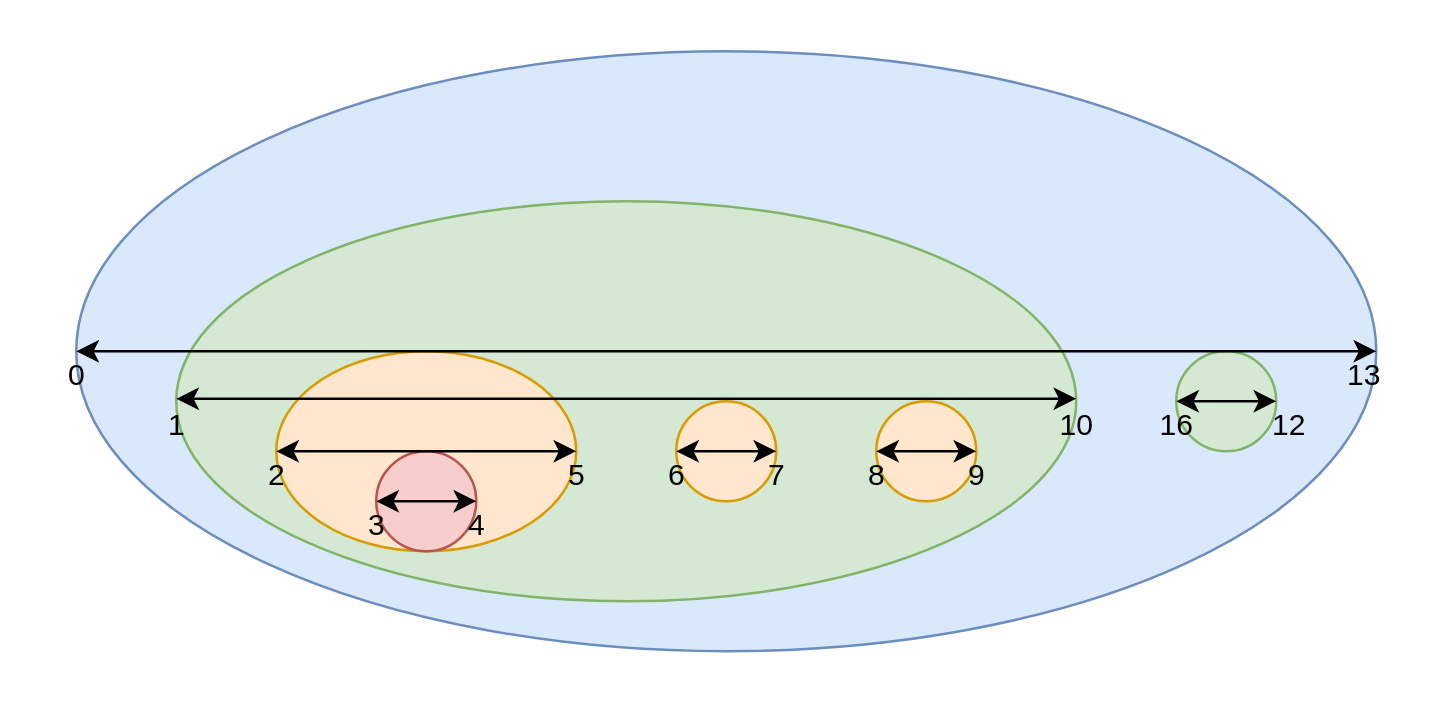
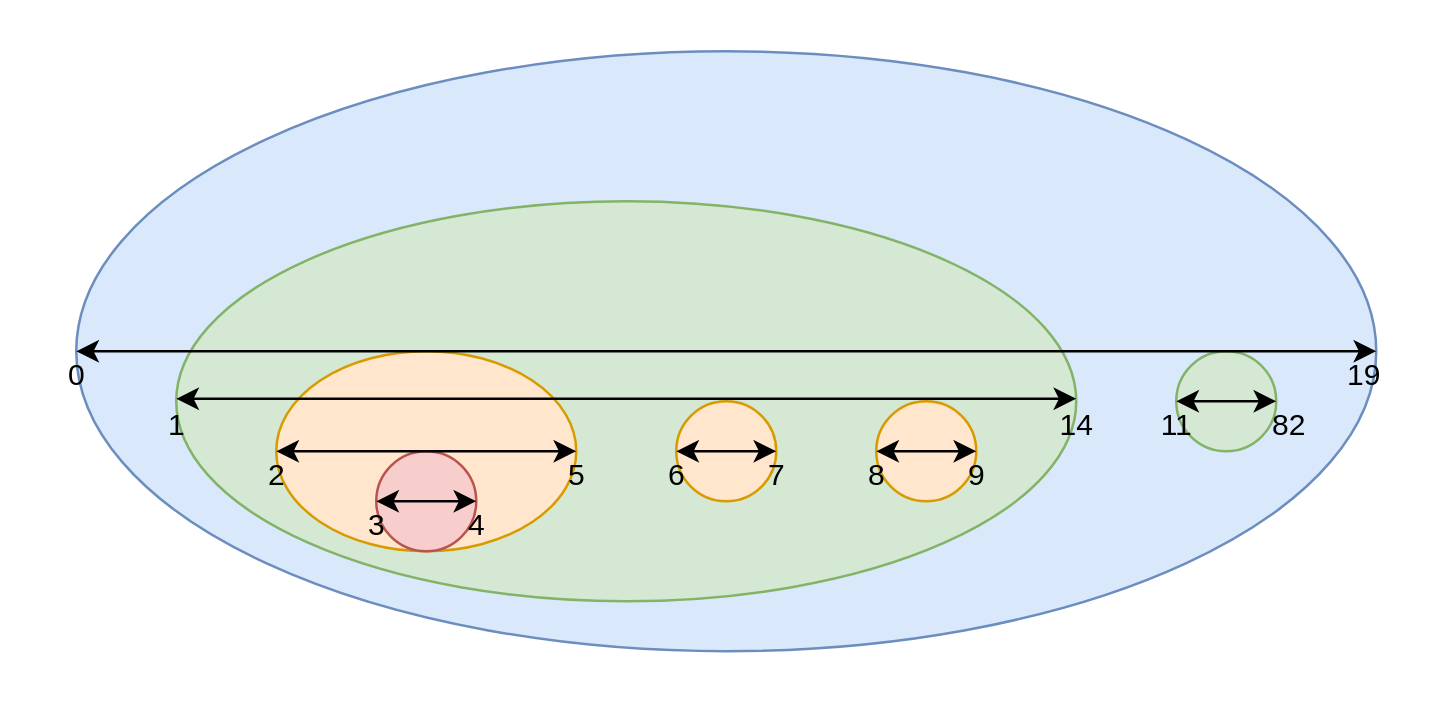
- <mxCell id="31" value="13" style="text;html=1;align=center;verticalAlign=middle;resizable=0;points=[];autosize=1;strokeColor=none;" vertex="1" parent="10"><mxGeometry x="510" width="30" height="20" as="geometry" /></mxCell>
+ <mxCell id="31" value="19" style="text;html=1;align=center;verticalAlign=middle;resizable=0;points=[];autosize=1;strokeColor=none;" vertex="1" parent="10"><mxGeometry x="510" width="30" height="20" as="geometry" /></mxCell>
- <mxCell id="28" value="10" style="text;html=1;align=center;verticalAlign=middle;resizable=0;points=[];autosize=1;strokeColor=none;" vertex="1" parent="10"><mxGeometry x="395" y="20" width="30" height="20" as="geometry" /></mxCell>
+ <mxCell id="28" value="14" style="text;html=1;align=center;verticalAlign=middle;resizable=0;points=[];autosize=1;strokeColor=none;" vertex="1" parent="10"><mxGeometry x="395" y="20" width="30" height="20" as="geometry" /></mxCell>
- <mxCell id="29" value="16" style="text;html=1;align=center;verticalAlign=middle;resizable=0;points=[];autosize=1;strokeColor=none;" vertex="1" parent="10"><mxGeometry x="435" y="20" width="30" height="20" as="geometry" /></mxCell>
+ <mxCell id="29" value="11" style="text;html=1;align=center;verticalAlign=middle;resizable=0;points=[];autosize=1;strokeColor=none;" vertex="1" parent="10"><mxGeometry x="435" y="20" width="30" height="20" as="geometry" /></mxCell>
- <mxCell id="30" value="12" style="text;html=1;align=center;verticalAlign=middle;resizable=0;points=[];autosize=1;strokeColor=none;" vertex="1" parent="10"><mxGeometry x="480" y="20" width="30" height="20" as="geometry" /></mxCell>
+ <mxCell id="30" value="82" style="text;html=1;align=center;verticalAlign=middle;resizable=0;points=[];autosize=1;strokeColor=none;" vertex="1" parent="10"><mxGeometry x="480" y="20" width="30" height="20" as="geometry" /></mxCell>
